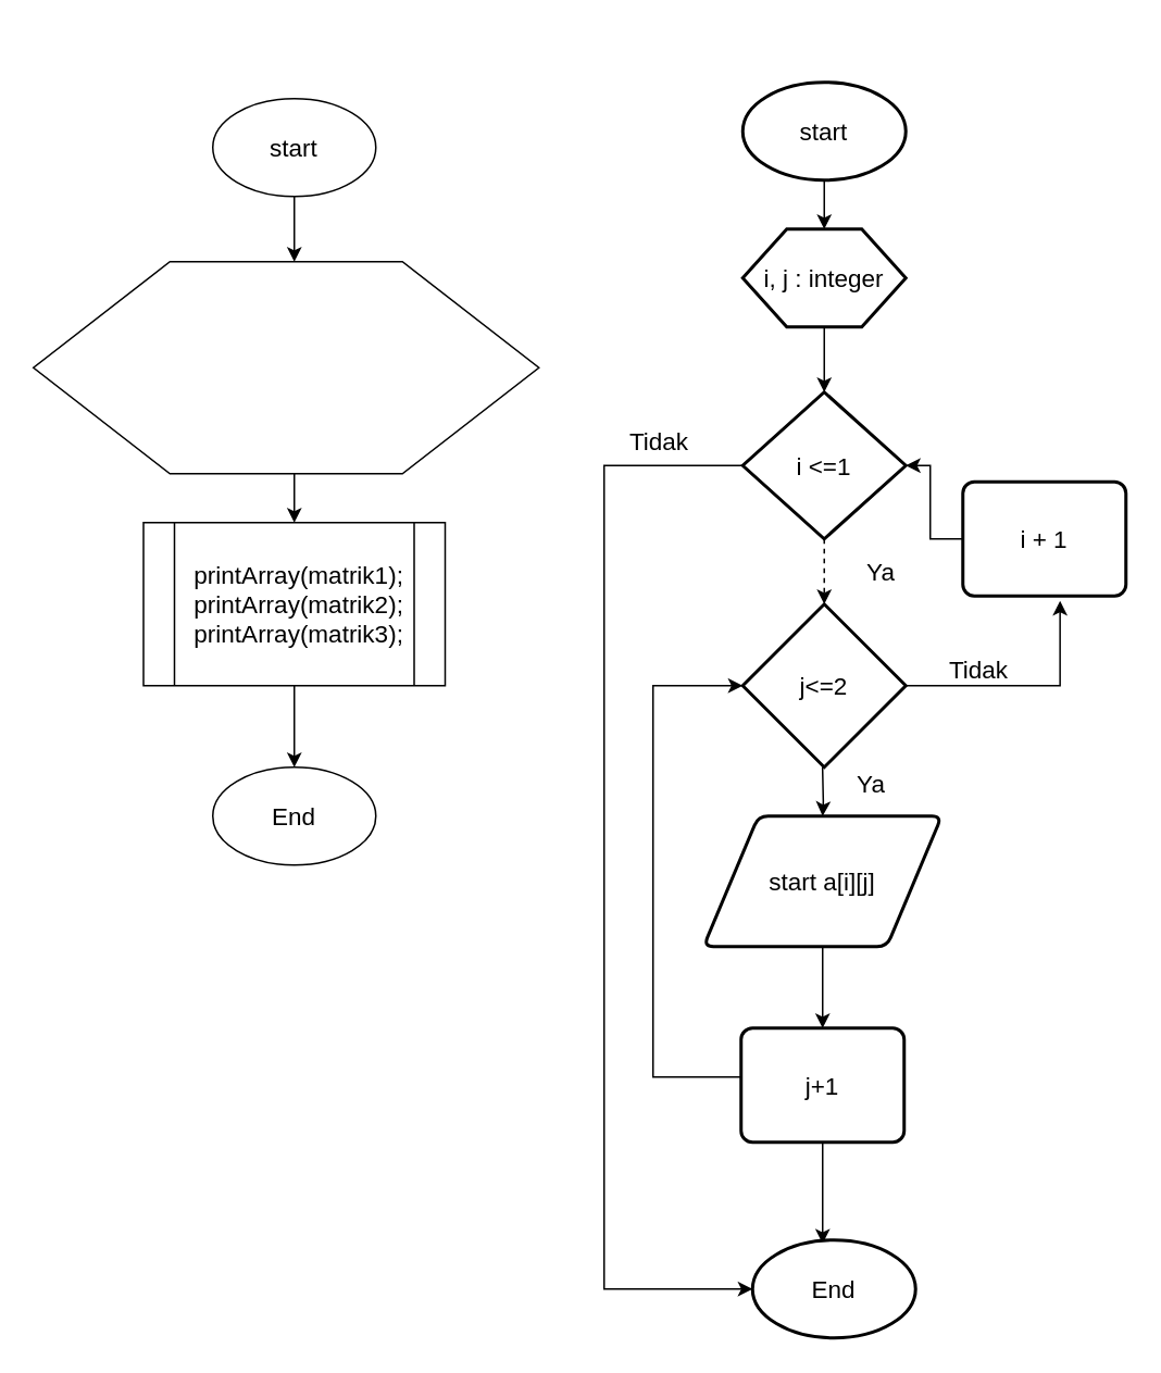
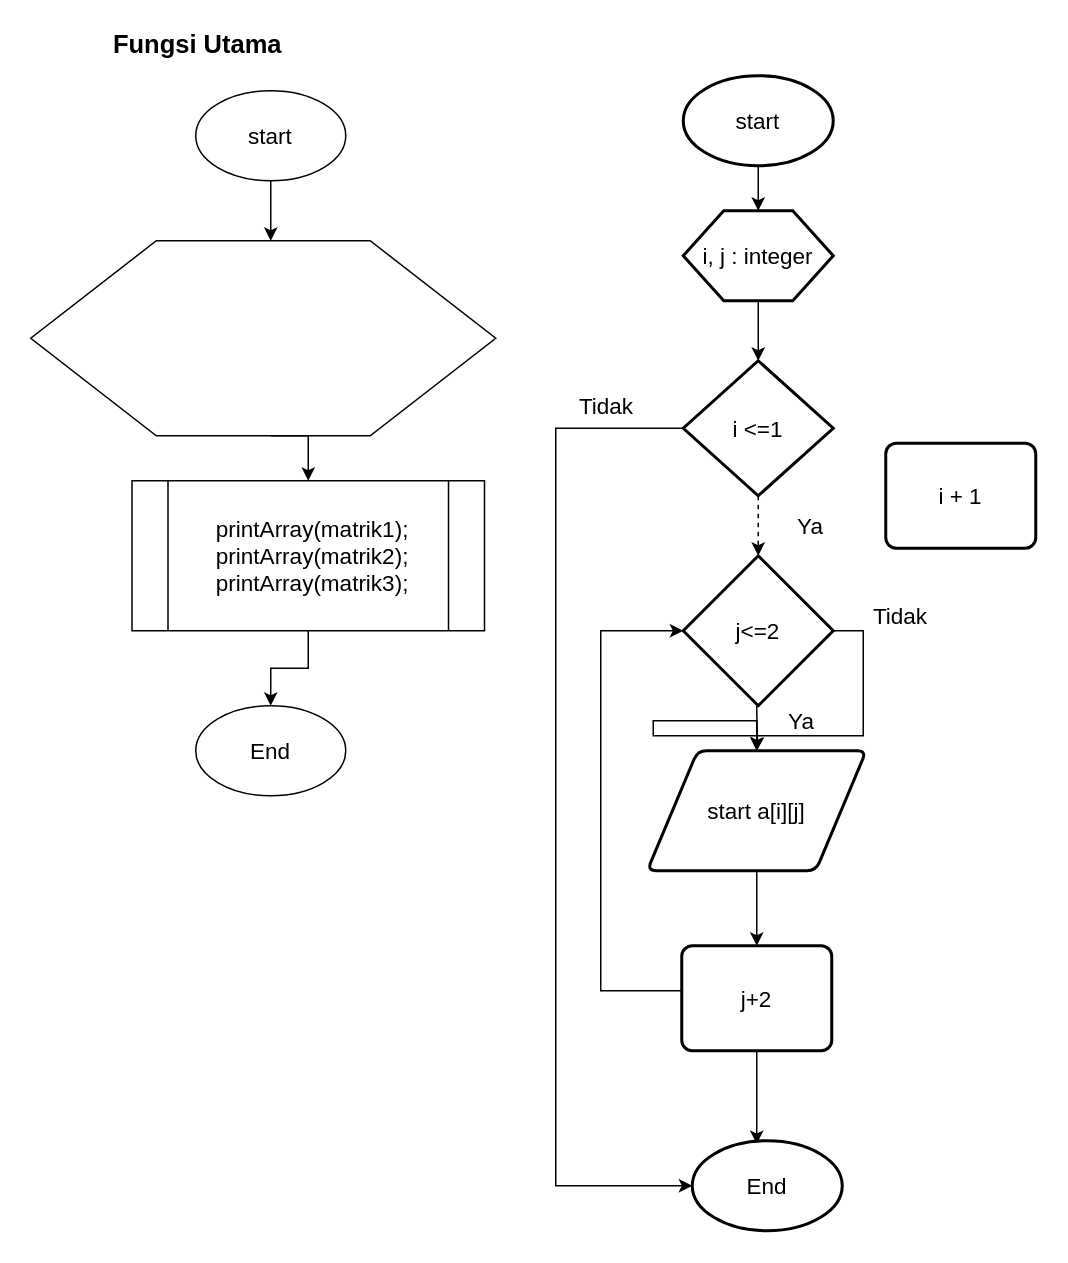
+ <mxCell id="9" value="Fungsi Utama" style="text;html=1;strokeColor=none;fillColor=none;align=center;verticalAlign=middle;whiteSpace=wrap;rounded=0;fontSize=17;fontStyle=1" vertex="1" parent="1"><mxGeometry x="60" y="20" width="142.5" height="20" as="geometry" /></mxCell>
- <mxCell id="27" style="edgeStyle=orthogonalEdgeStyle;rounded=0;orthogonalLoop=1;jettySize=auto;html=1;entryX=1;entryY=0.5;entryDx=0;entryDy=0;entryPerimeter=0;fontSize=15;" edge="1" parent="1" source="28" target="17"><mxGeometry relative="1" as="geometry" /></mxCell>
- <mxCell id="5" value="&lt;div style=&quot;font-size: 15px;&quot;&gt;&amp;nbsp;printArray(matrik1);&lt;/div&gt;&lt;div style=&quot;font-size: 15px;&quot;&gt;&amp;nbsp;printArray(matrik2);&lt;/div&gt;&lt;div style=&quot;font-size: 15px;&quot;&gt;&amp;nbsp;printArray(matrik3);&lt;/div&gt;" style="shape=process;whiteSpace=wrap;html=1;backgroundOutline=1;strokeWidth=1;fontSize=15;" vertex="1" parent="1"><mxGeometry x="87.5" y="320" width="185" height="100" as="geometry" /></mxCell>
+ <mxCell id="5" value="&lt;div style=&quot;font-size: 15px;&quot;&gt;&amp;nbsp;printArray(matrik1);&lt;/div&gt;&lt;div style=&quot;font-size: 15px;&quot;&gt;&amp;nbsp;printArray(matrik2);&lt;/div&gt;&lt;div style=&quot;font-size: 15px;&quot;&gt;&amp;nbsp;printArray(matrik3);&lt;/div&gt;" style="shape=process;whiteSpace=wrap;html=1;backgroundOutline=1;strokeWidth=1;fontSize=15;" vertex="1" parent="1"><mxGeometry x="87.5" y="320" width="235" height="100" as="geometry" /></mxCell>
- <mxCell id="21" style="edgeStyle=orthogonalEdgeStyle;rounded=0;orthogonalLoop=1;jettySize=auto;html=1;exitX=1;exitY=0.5;exitDx=0;exitDy=0;entryX=0.596;entryY=1.042;entryDx=0;entryDy=0;entryPerimeter=0;fontSize=15;exitPerimeter=0;" edge="1" parent="1" source="19" target="28"><mxGeometry relative="1" as="geometry" /></mxCell>
+ <mxCell id="21" style="edgeStyle=orthogonalEdgeStyle;rounded=0;orthogonalLoop=1;jettySize=auto;html=1;exitX=1;exitY=0.5;exitDx=0;exitDy=0;fontSize=15;exitPerimeter=0;" edge="1" parent="1" source="19" target="22"><mxGeometry relative="1" as="geometry" /></mxCell>
- <mxCell id="25" value="j+1" style="rounded=1;whiteSpace=wrap;html=1;absoluteArcSize=1;arcSize=14;strokeWidth=2;fontSize=15;" vertex="1" parent="1"><mxGeometry x="454" y="630" width="100" height="70" as="geometry" /></mxCell>
+ <mxCell id="25" value="j+2" style="rounded=1;whiteSpace=wrap;html=1;absoluteArcSize=1;arcSize=14;strokeWidth=2;fontSize=15;" vertex="1" parent="1"><mxGeometry x="454" y="630" width="100" height="70" as="geometry" /></mxCell>
